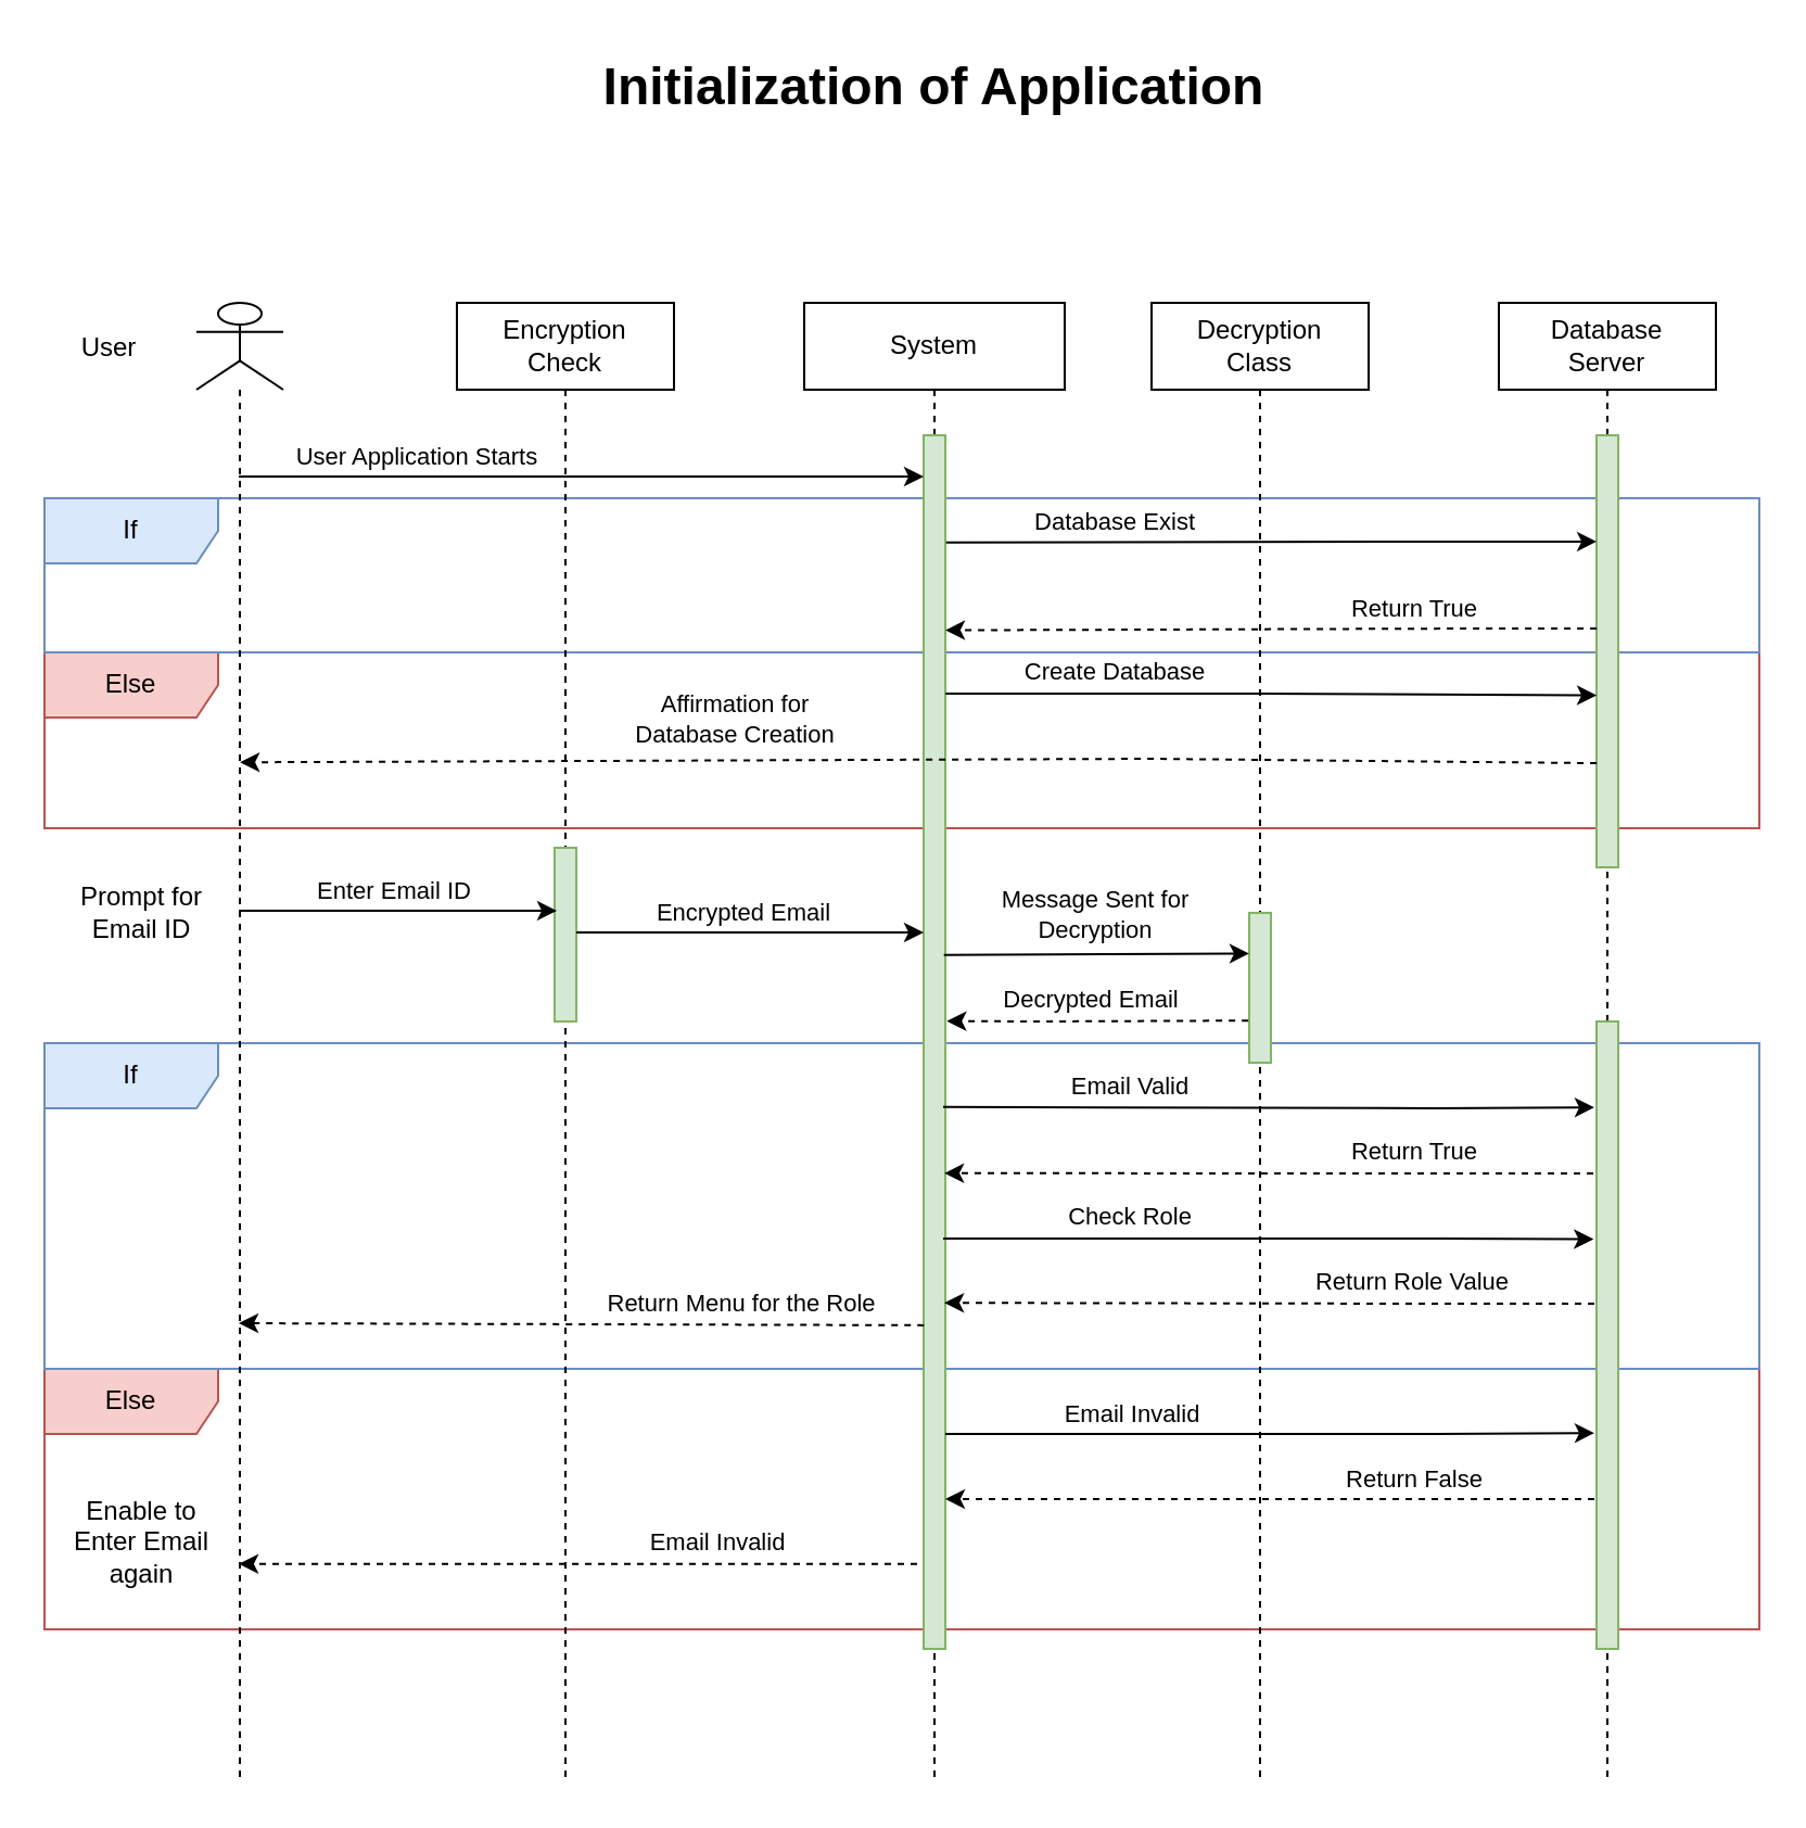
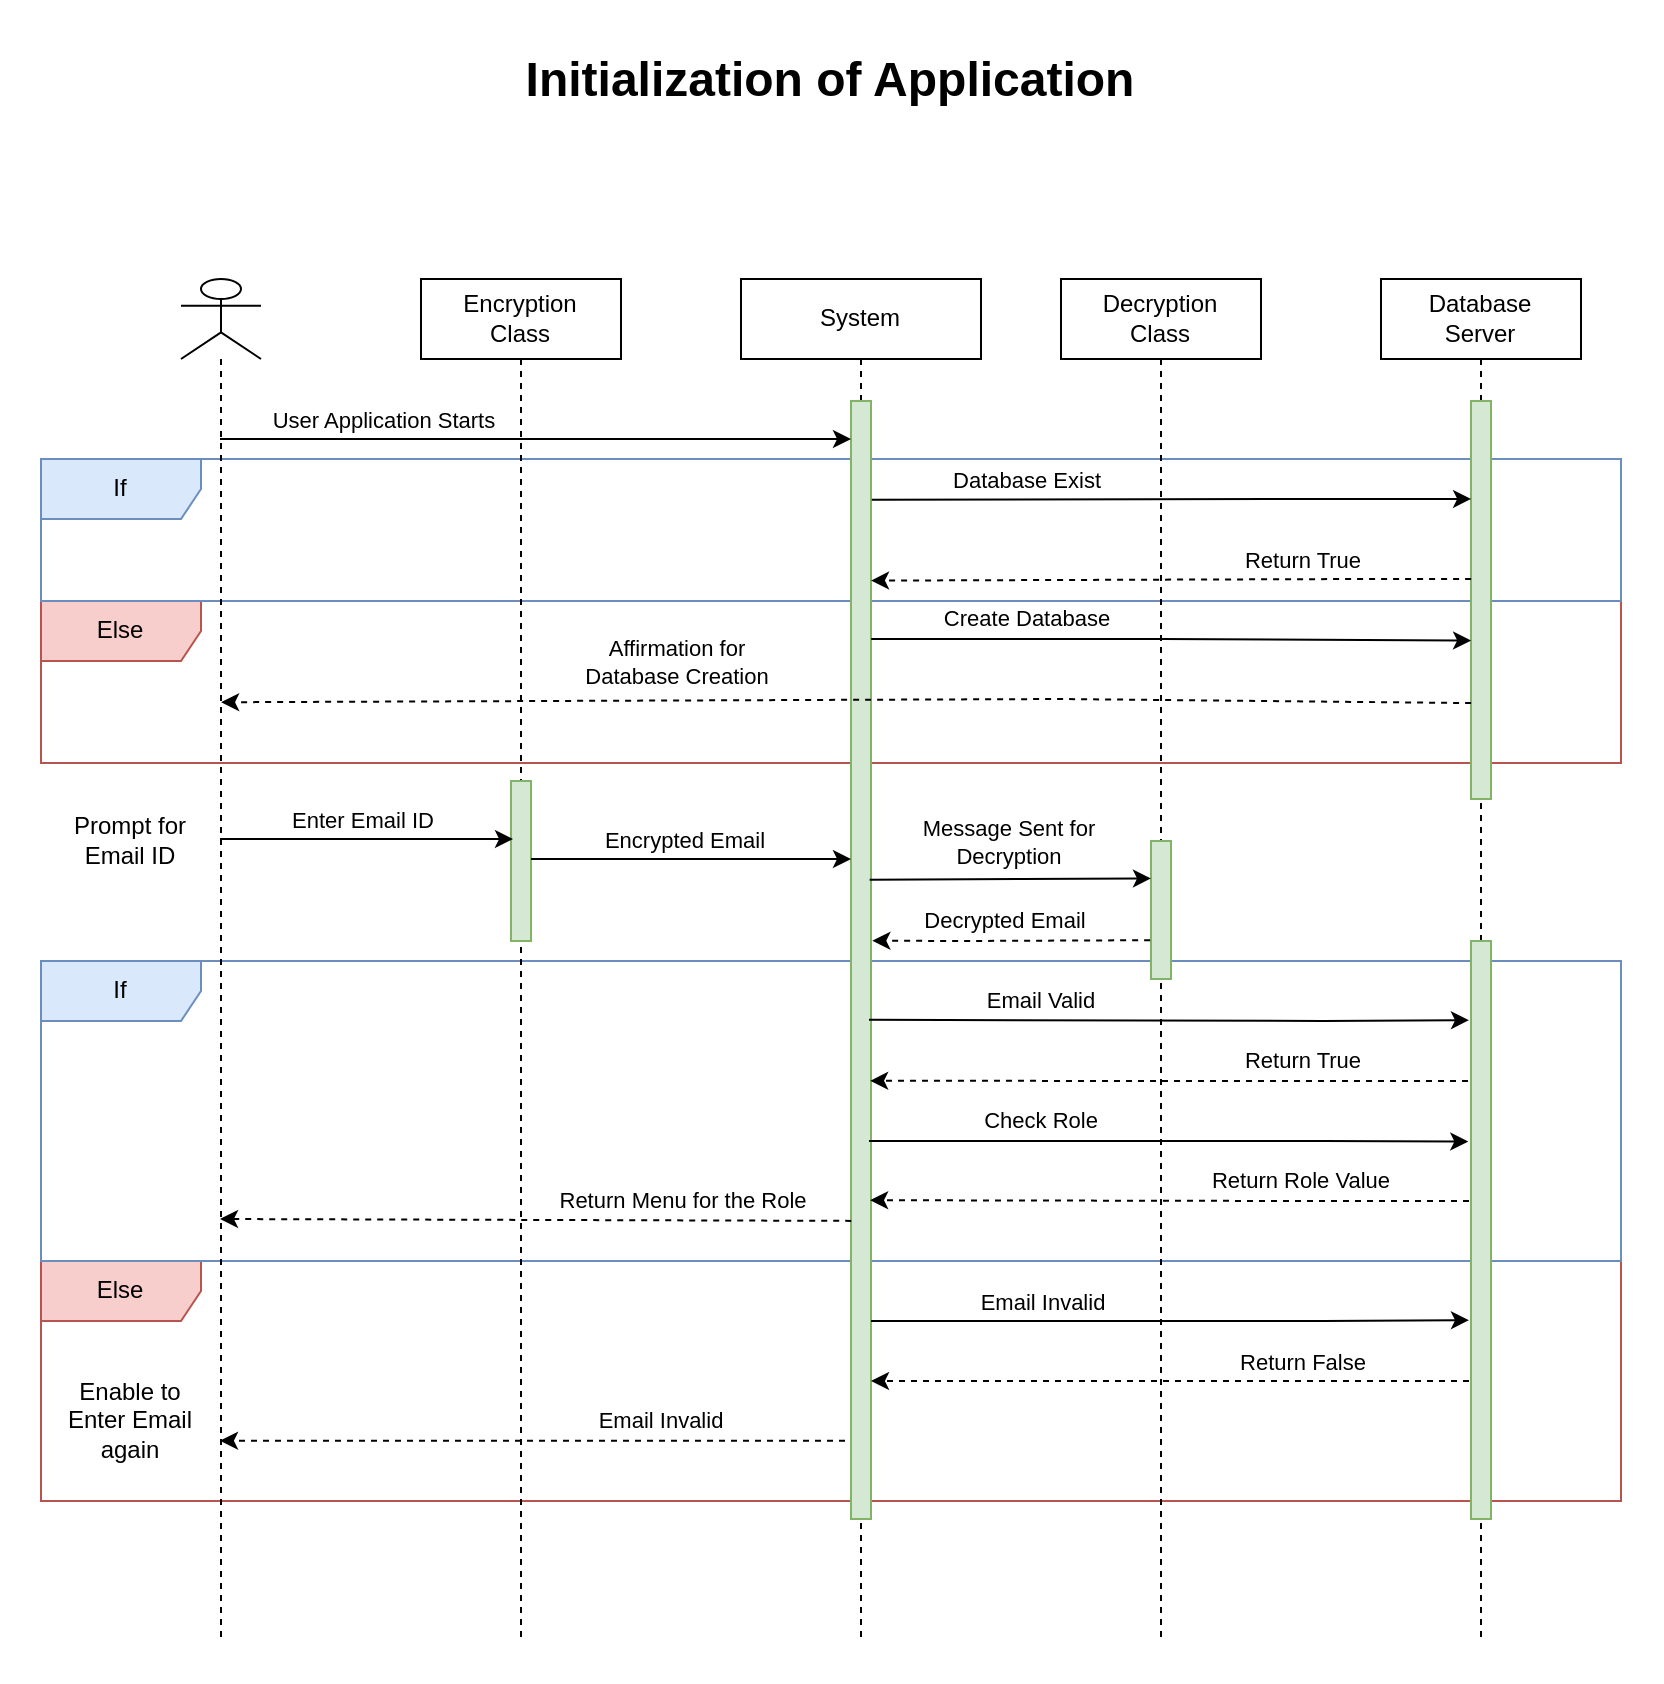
- <mxCell id="43" value="&lt;h1&gt;Initialization of Application&lt;/h1&gt;" style="text;html=1;strokeColor=none;fillColor=none;spacing=5;spacingTop=-20;whiteSpace=wrap;overflow=hidden;rounded=0;align=center;" vertex="1" parent="1"><mxGeometry x="260" y="20" width="340" height="50" as="geometry" /></mxCell>
+ <mxCell id="43" value="&lt;h1&gt;Initialization of Application&lt;/h1&gt;" style="text;html=1;strokeColor=none;fillColor=none;spacing=5;spacingTop=-20;whiteSpace=wrap;overflow=hidden;rounded=0;align=center;" vertex="1" parent="1"><mxGeometry x="245" y="20" width="340" height="50" as="geometry" /></mxCell>
- <mxCell id="7" value="Encryption &lt;br&gt;Check" style="shape=umlLifeline;perimeter=lifelinePerimeter;whiteSpace=wrap;html=1;container=1;collapsible=0;recursiveResize=0;outlineConnect=0;" vertex="1" parent="1"><mxGeometry x="210" y="139" width="100" height="681" as="geometry" /></mxCell>
+ <mxCell id="7" value="Encryption &lt;br&gt;Class" style="shape=umlLifeline;perimeter=lifelinePerimeter;whiteSpace=wrap;html=1;container=1;collapsible=0;recursiveResize=0;outlineConnect=0;" vertex="1" parent="1"><mxGeometry x="210" y="139" width="100" height="681" as="geometry" /></mxCell>
- <mxCell id="51" value="User" style="text;html=1;strokeColor=none;fillColor=none;align=center;verticalAlign=middle;whiteSpace=wrap;rounded=0;" vertex="1" parent="1"><mxGeometry x="20" y="139" width="60" height="41" as="geometry" /></mxCell>
